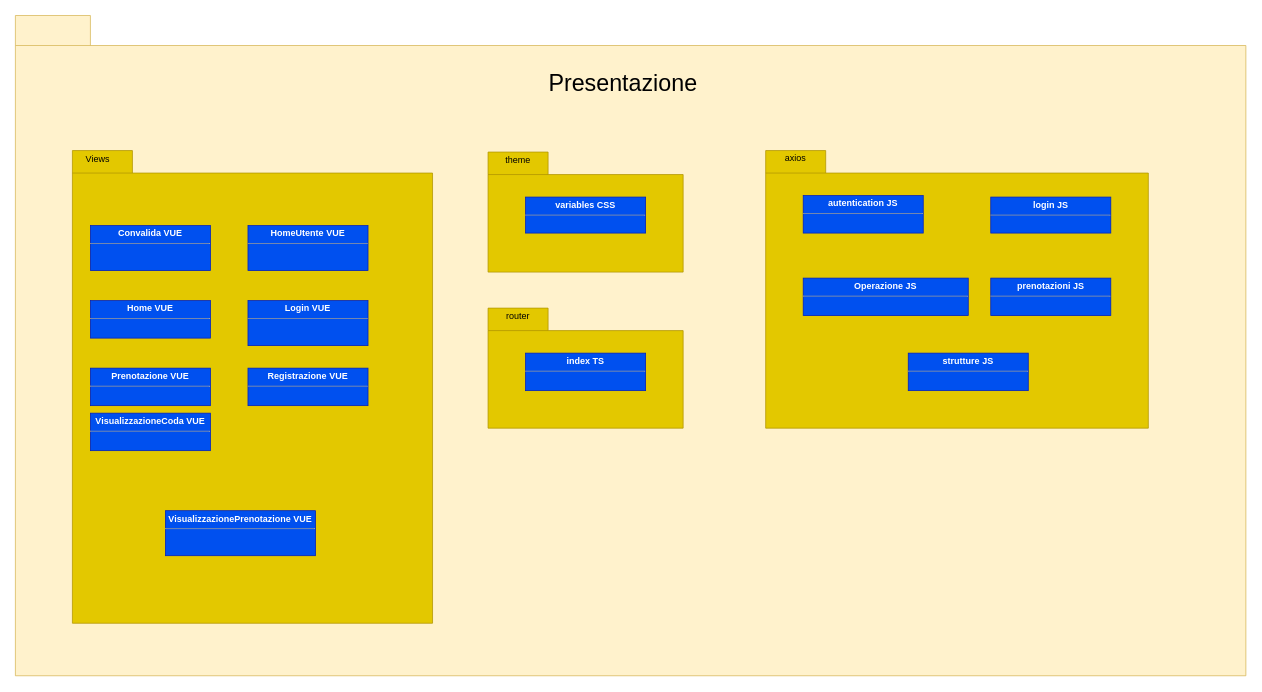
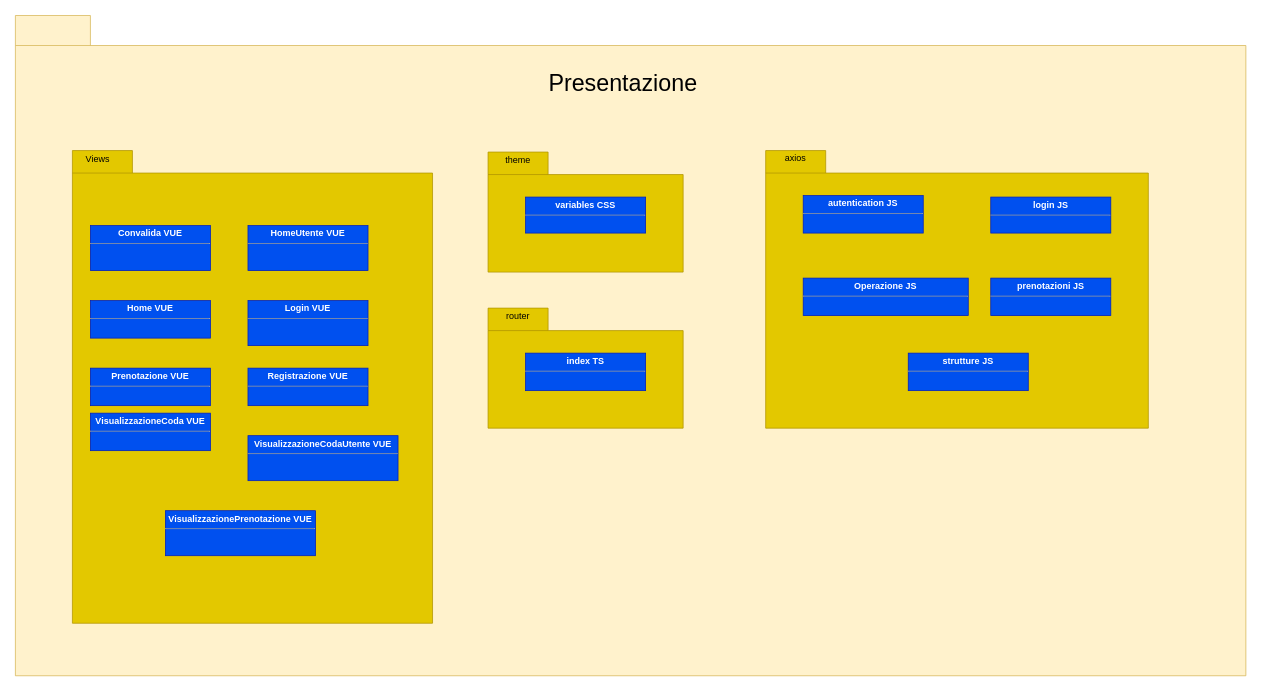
+ <mxCell id="13" value="&lt;p style=&quot;margin: 0px ; margin-top: 4px ; text-align: center&quot;&gt;&lt;b&gt;VisualizzazioneCodaUtente VUE&lt;/b&gt;&lt;/p&gt;&lt;hr size=&quot;1&quot;&gt;&lt;p style=&quot;margin: 0px ; margin-left: 4px&quot;&gt;&lt;br&gt;&lt;/p&gt;&lt;p style=&quot;margin: 0px ; margin-left: 4px&quot;&gt;&lt;br&gt;&lt;/p&gt;" style="verticalAlign=top;align=left;overflow=fill;fontSize=12;fontFamily=Helvetica;html=1;fillColor=#0050ef;strokeColor=#001DBC;fontColor=#ffffff;" vertex="1" parent="1"><mxGeometry x="330" y="580" width="200" height="60" as="geometry" /></mxCell>
